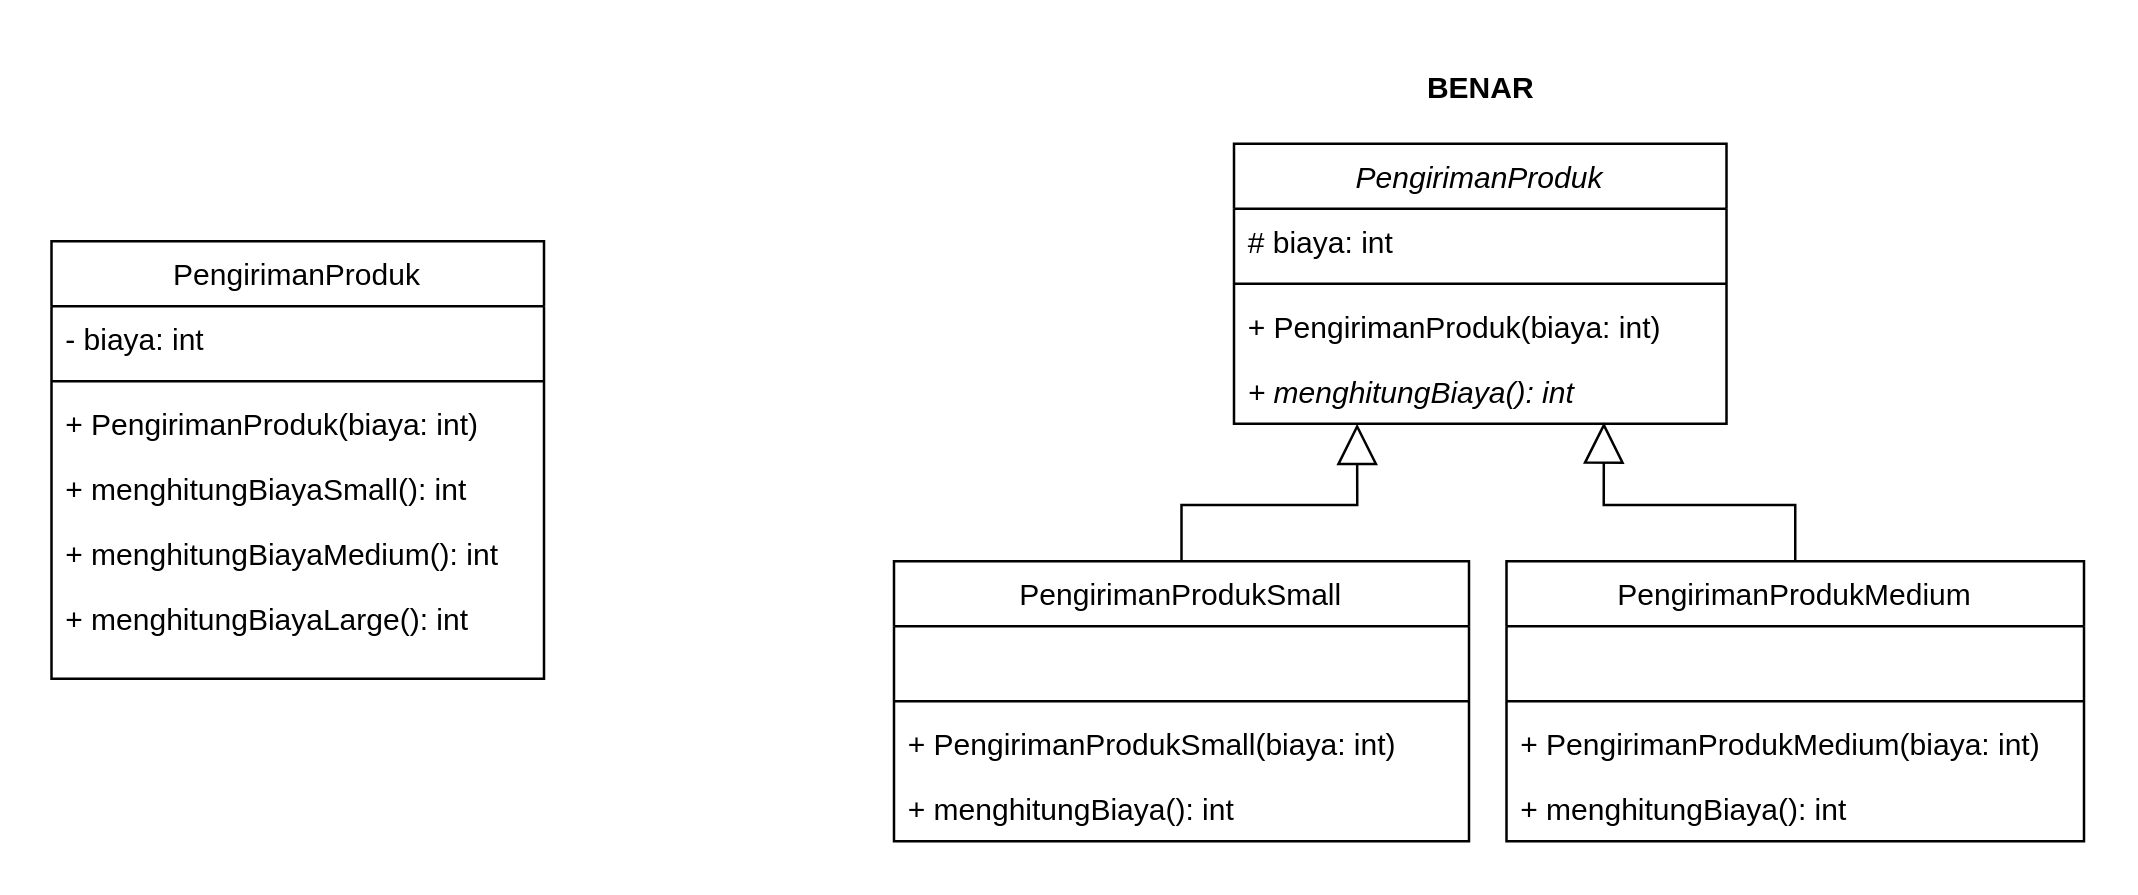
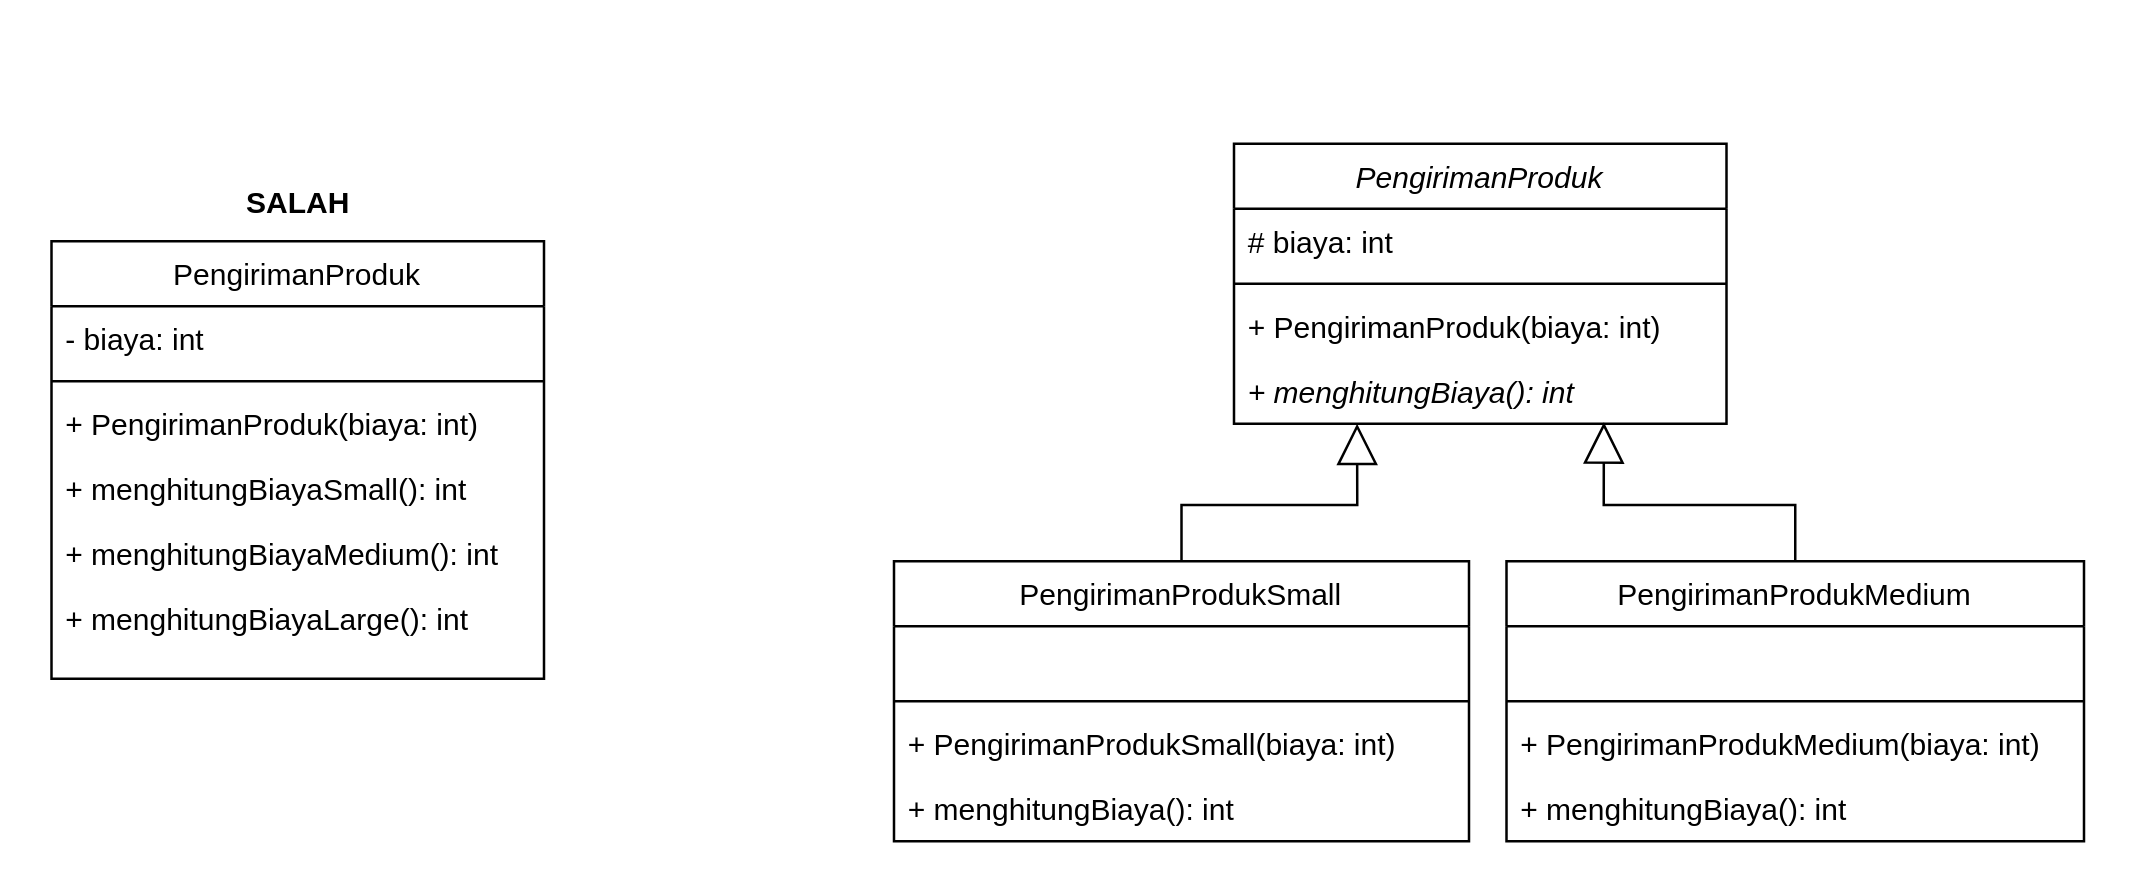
- <mxCell id="27" value="&lt;b&gt;BENAR&lt;/b&gt;" style="text;html=1;strokeColor=none;fillColor=none;align=center;verticalAlign=middle;whiteSpace=wrap;rounded=0;" vertex="1" parent="1"><mxGeometry x="561.5" y="20" width="60" height="30" as="geometry" /></mxCell>
+ <mxCell id="9" value="&lt;b&gt;SALAH&lt;/b&gt;" style="text;html=1;strokeColor=none;fillColor=none;align=center;verticalAlign=middle;whiteSpace=wrap;rounded=0;" vertex="1" parent="1"><mxGeometry x="88.5" y="66" width="60" height="30" as="geometry" /></mxCell>
